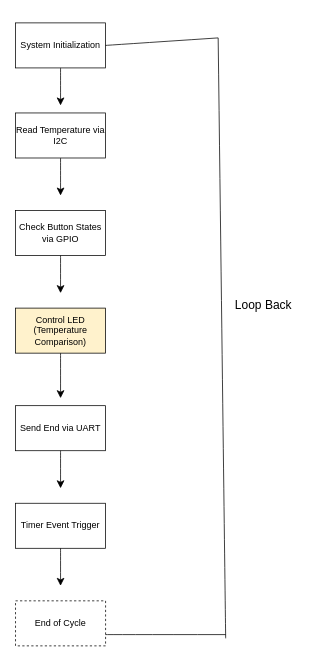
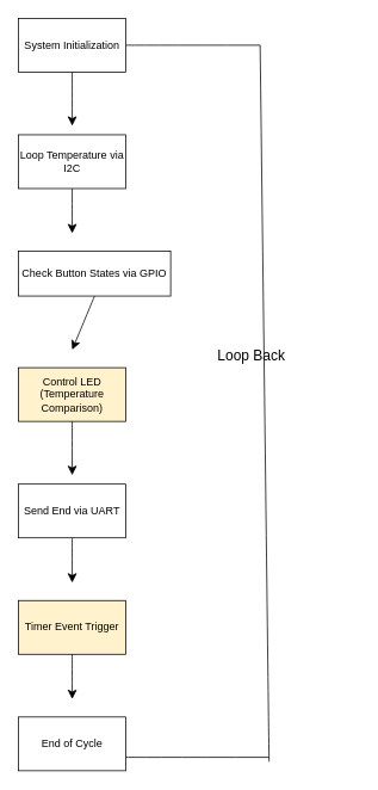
- <mxCell id="2" value="System Initialization" style="rounded=0;whiteSpace=wrap;html=1;" vertex="1" parent="1"><mxGeometry x="20" y="30" width="120" height="60" as="geometry" /></mxCell>
+ <mxCell id="2" value="System Initialization" style="rounded=0;whiteSpace=wrap;html=1;" vertex="1" parent="1"><mxGeometry x="20" y="20" width="120" height="60" as="geometry" /></mxCell>
- <mxCell id="3" value="Read Temperature via I2C" style="rounded=0;whiteSpace=wrap;html=1;" vertex="1" parent="1"><mxGeometry x="20" y="150" width="120" height="60" as="geometry" /></mxCell>
+ <mxCell id="3" value="Loop Temperature via I2C" style="rounded=0;whiteSpace=wrap;html=1;" vertex="1" parent="1"><mxGeometry x="20" y="150" width="120" height="60" as="geometry" /></mxCell>
- <mxCell id="4" value="Check Button States via GPIO" style="rounded=0;whiteSpace=wrap;html=1;" vertex="1" parent="1"><mxGeometry x="20" y="280" width="120" height="60" as="geometry" /></mxCell>
+ <mxCell id="4" value="Check Button States via GPIO" style="rounded=0;whiteSpace=wrap;html=1;" vertex="1" parent="1"><mxGeometry x="20" y="280" width="170" height="50" as="geometry" /></mxCell>
- <mxCell id="18" value="Loop Back" style="text;html=1;align=center;verticalAlign=middle;resizable=0;points=[];autosize=1;strokeColor=none;fillColor=none;fontSize=16;" vertex="1" parent="1"><mxGeometry x="300" y="391" width="100" height="30" as="geometry" /></mxCell>
+ <mxCell id="18" value="Loop Back" style="text;html=1;align=center;verticalAlign=middle;resizable=0;points=[];autosize=1;strokeColor=none;fillColor=none;fontSize=16;" vertex="1" parent="1"><mxGeometry x="230" y="381" width="100" height="30" as="geometry" /></mxCell>
- <mxCell id="7" value="Timer Event Trigger" style="rounded=0;whiteSpace=wrap;html=1;" vertex="1" parent="1"><mxGeometry x="20" y="670" width="120" height="60" as="geometry" /></mxCell>
+ <mxCell id="7" value="Timer Event Trigger" style="rounded=0;whiteSpace=wrap;html=1;fillColor=#fff2cc;" vertex="1" parent="1"><mxGeometry x="20" y="670" width="120" height="60" as="geometry" /></mxCell>
- <mxCell id="8" value="End of Cycle" style="rounded=0;whiteSpace=wrap;html=1;dashed=1;" vertex="1" parent="1"><mxGeometry x="20" y="800" width="120" height="60" as="geometry" /></mxCell>
+ <mxCell id="8" value="End of Cycle" style="rounded=0;whiteSpace=wrap;html=1;" vertex="1" parent="1"><mxGeometry x="20" y="800" width="120" height="60" as="geometry" /></mxCell>
